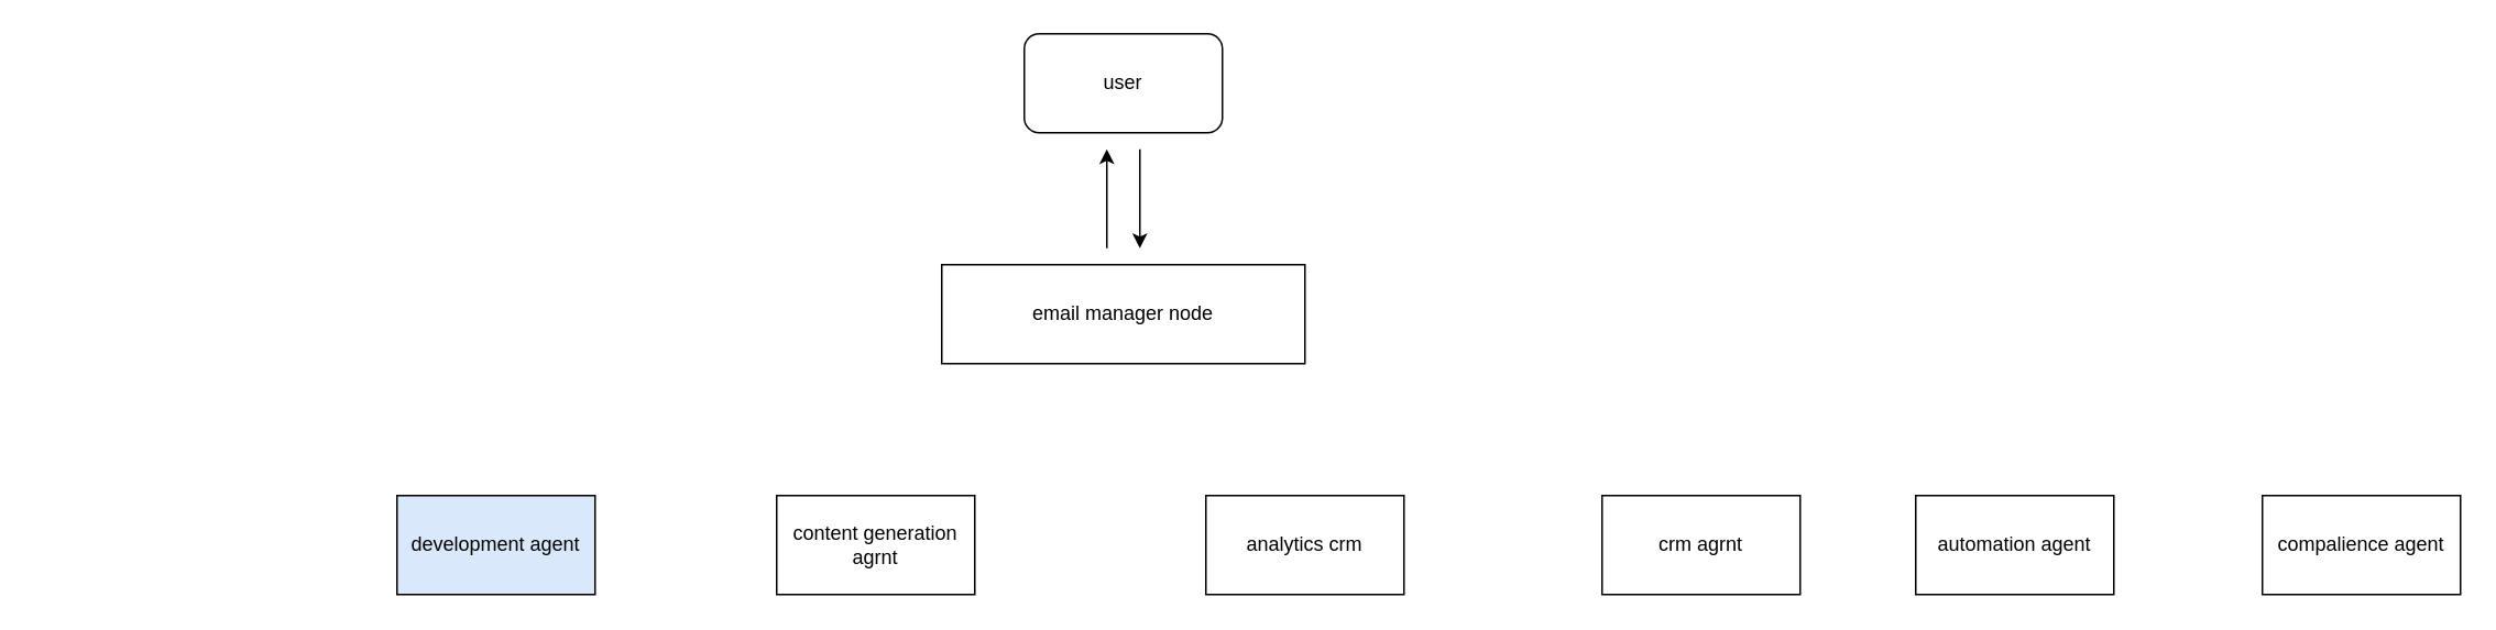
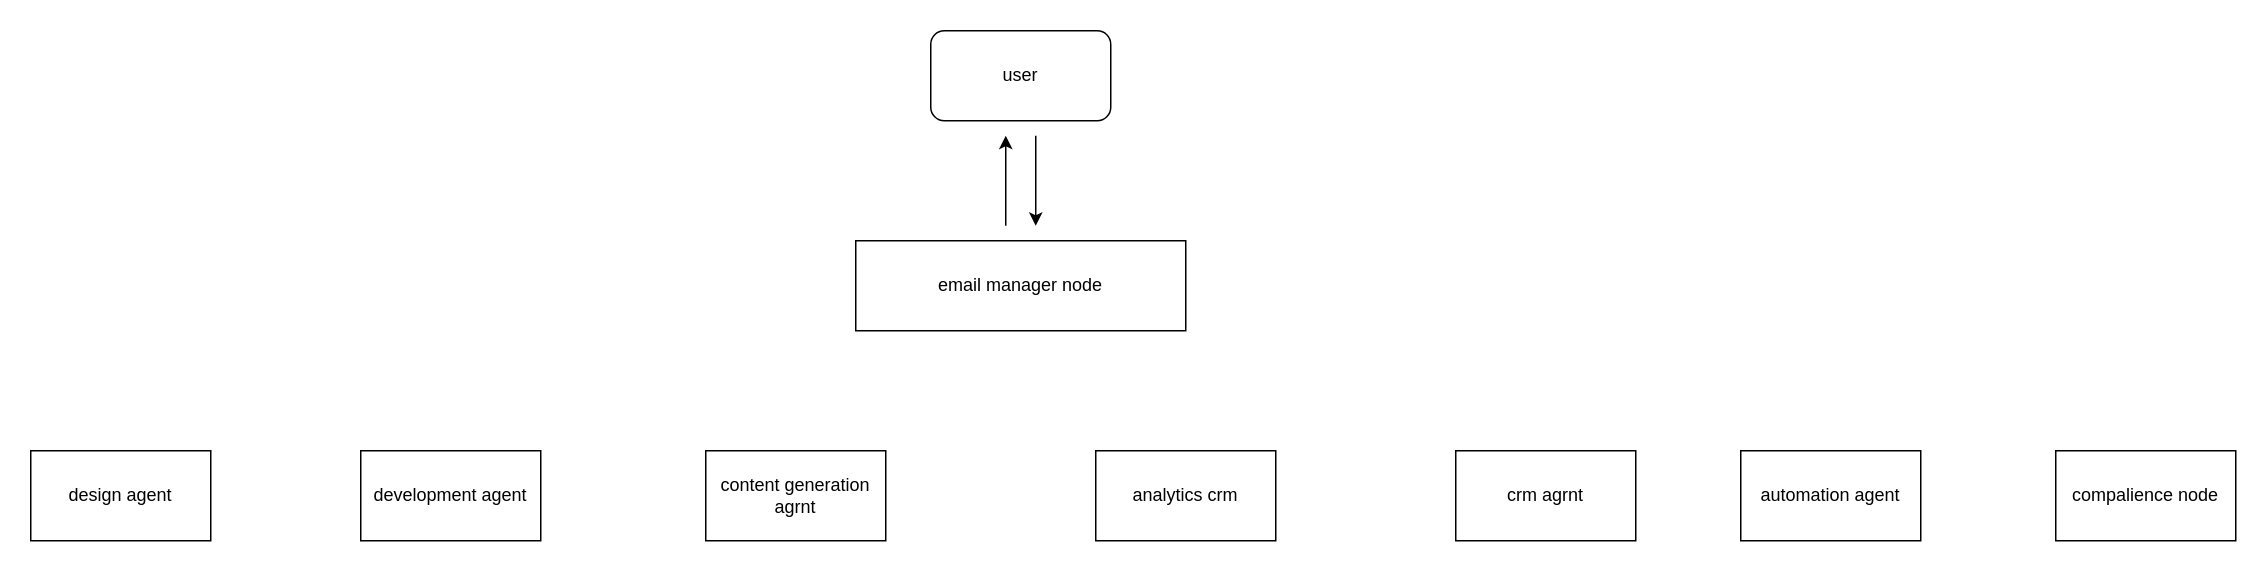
+ <mxCell id="6" value="design agent" style="rounded=0;whiteSpace=wrap;html=1;" parent="1" vertex="1"><mxGeometry x="20" y="300" width="120" height="60" as="geometry" /></mxCell>
- <mxCell id="7" value="development agent" style="rounded=0;whiteSpace=wrap;html=1;fillColor=#dae8fc;" parent="1" vertex="1"><mxGeometry y="300" width="120" height="60" as="geometry" x="240" /></mxCell>
+ <mxCell id="7" value="development agent" style="rounded=0;whiteSpace=wrap;html=1;" parent="1" vertex="1"><mxGeometry y="300" width="120" height="60" as="geometry" x="240" /></mxCell>
- <mxCell id="12" value="compalience agent" style="rounded=0;whiteSpace=wrap;html=1;" parent="1" vertex="1"><mxGeometry x="1370" y="300" width="120" height="60" as="geometry" /></mxCell>
+ <mxCell id="12" value="compalience node" style="rounded=0;whiteSpace=wrap;html=1;" parent="1" vertex="1"><mxGeometry x="1370" y="300" width="120" height="60" as="geometry" /></mxCell>
